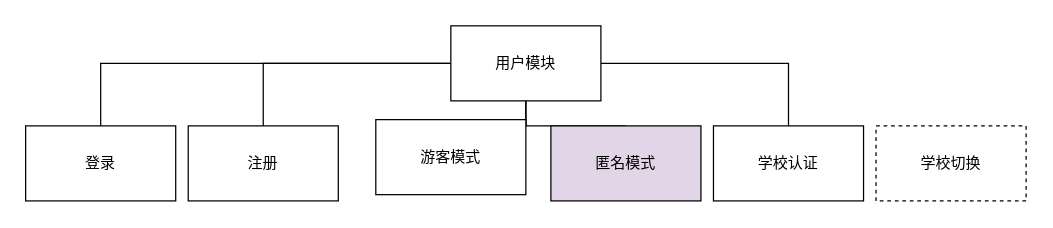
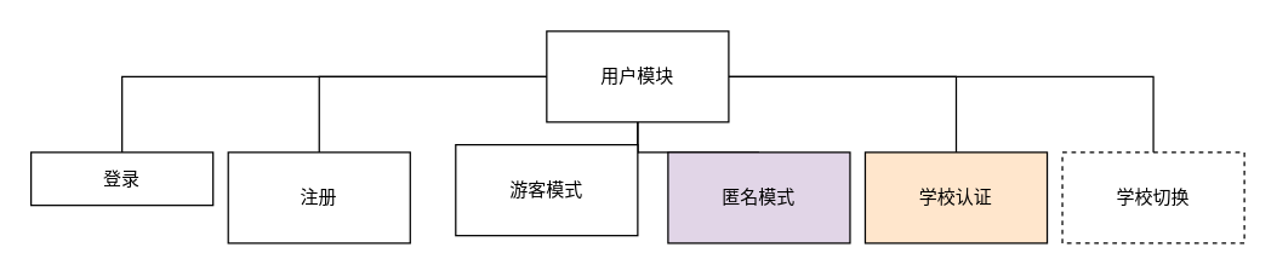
+ <mxCell id="5" value="" style="edgeStyle=orthogonalEdgeStyle;rounded=0;orthogonalLoop=1;jettySize=auto;html=1;endArrow=none;endFill=0;" edge="1" parent="1" source="8" target="12"><mxGeometry relative="1" as="geometry" /></mxCell>
- <mxCell id="9" value="登录" style="rounded=0;whiteSpace=wrap;html=1;" vertex="1" parent="1"><mxGeometry x="20" y="100" width="120" height="60" as="geometry" /></mxCell>
+ <mxCell id="9" value="登录" style="rounded=0;whiteSpace=wrap;html=1;" vertex="1" parent="1"><mxGeometry x="20" y="100" width="120" height="35" as="geometry" /></mxCell>
- <mxCell id="13" value="学校认证" style="rounded=0;whiteSpace=wrap;html=1;" vertex="1" parent="1"><mxGeometry x="570" y="100" width="120" height="60" as="geometry" /></mxCell>
+ <mxCell id="13" value="学校认证" style="rounded=0;whiteSpace=wrap;html=1;fillColor=#ffe6cc;" vertex="1" parent="1"><mxGeometry x="570" y="100" width="120" height="60" as="geometry" /></mxCell>
